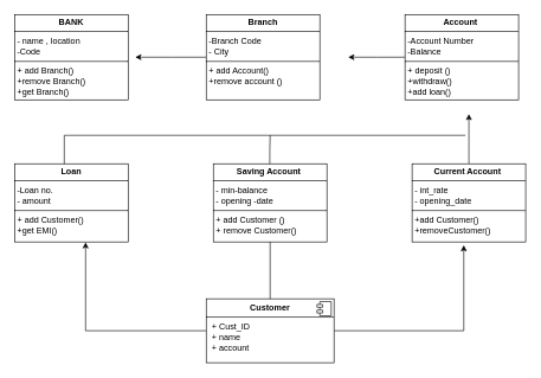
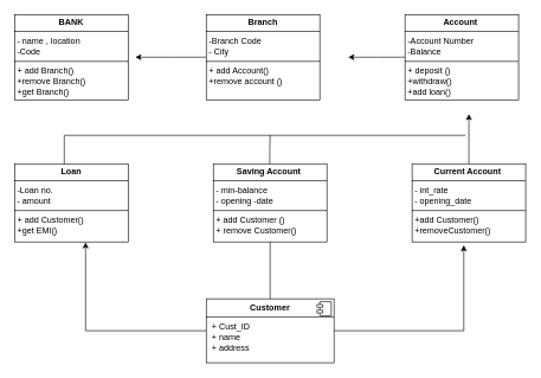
- <mxCell id="13" value="&lt;p style=&quot;margin:0px;margin-top:6px;text-align:center;&quot;&gt;&lt;b&gt;Customer&lt;/b&gt;&lt;/p&gt;&lt;hr size=&quot;1&quot; style=&quot;border-style:solid;&quot;&gt;&lt;p style=&quot;margin:0px;margin-left:8px;&quot;&gt;+ Cust_ID&lt;br&gt;+ name&lt;/p&gt;&lt;p style=&quot;margin:0px;margin-left:8px;&quot;&gt;+ account&lt;/p&gt;" style="align=left;overflow=fill;html=1;dropTarget=0;whiteSpace=wrap;" vertex="1" parent="1"><mxGeometry x="290" y="420" width="180" height="90" as="geometry" /></mxCell>
+ <mxCell id="13" value="&lt;p style=&quot;margin:0px;margin-top:6px;text-align:center;&quot;&gt;&lt;b&gt;Customer&lt;/b&gt;&lt;/p&gt;&lt;hr size=&quot;1&quot; style=&quot;border-style:solid;&quot;&gt;&lt;p style=&quot;margin:0px;margin-left:8px;&quot;&gt;+ Cust_ID&lt;br&gt;+ name&lt;/p&gt;&lt;p style=&quot;margin:0px;margin-left:8px;&quot;&gt;+ address&lt;/p&gt;" style="align=left;overflow=fill;html=1;dropTarget=0;whiteSpace=wrap;" vertex="1" parent="1"><mxGeometry x="290" y="420" width="180" height="90" as="geometry" /></mxCell>
